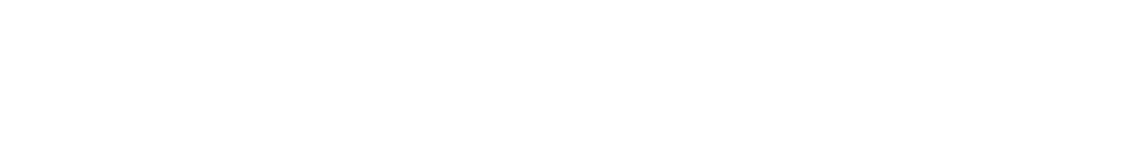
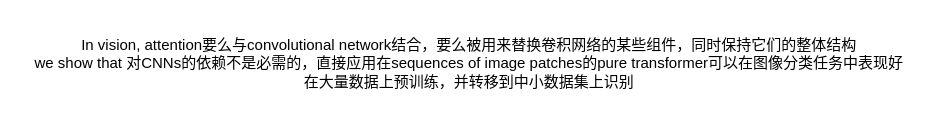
+ <mxCell id="2" value="In vision, attention要么与convolutional network结合，要么被用来替换卷积网络的某些组件，同时保持它们的整体结构&lt;br&gt;we show that 对CNNs的依赖不是必需的，直接应用在sequences of image patches的pure transformer可以在图像分类任务中表现好&lt;br&gt;在大量数据上预训练，并转移到中小数据集上识别" style="text;html=1;strokeColor=none;fillColor=none;align=center;verticalAlign=middle;whiteSpace=wrap;rounded=0;" vertex="1" parent="1"><mxGeometry x="20" y="20" width="710" height="60" as="geometry" /></mxCell>
